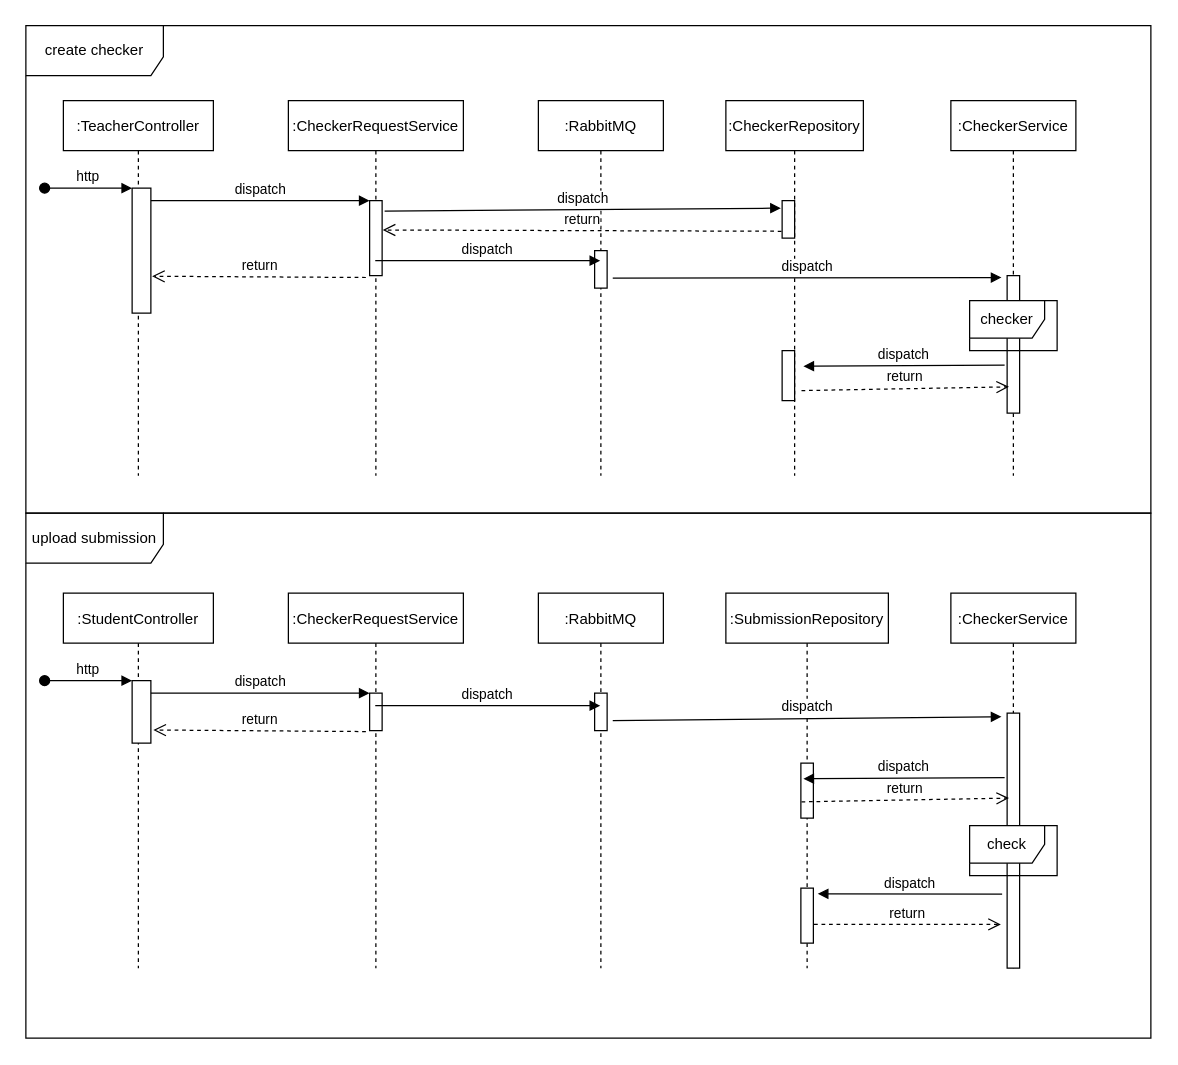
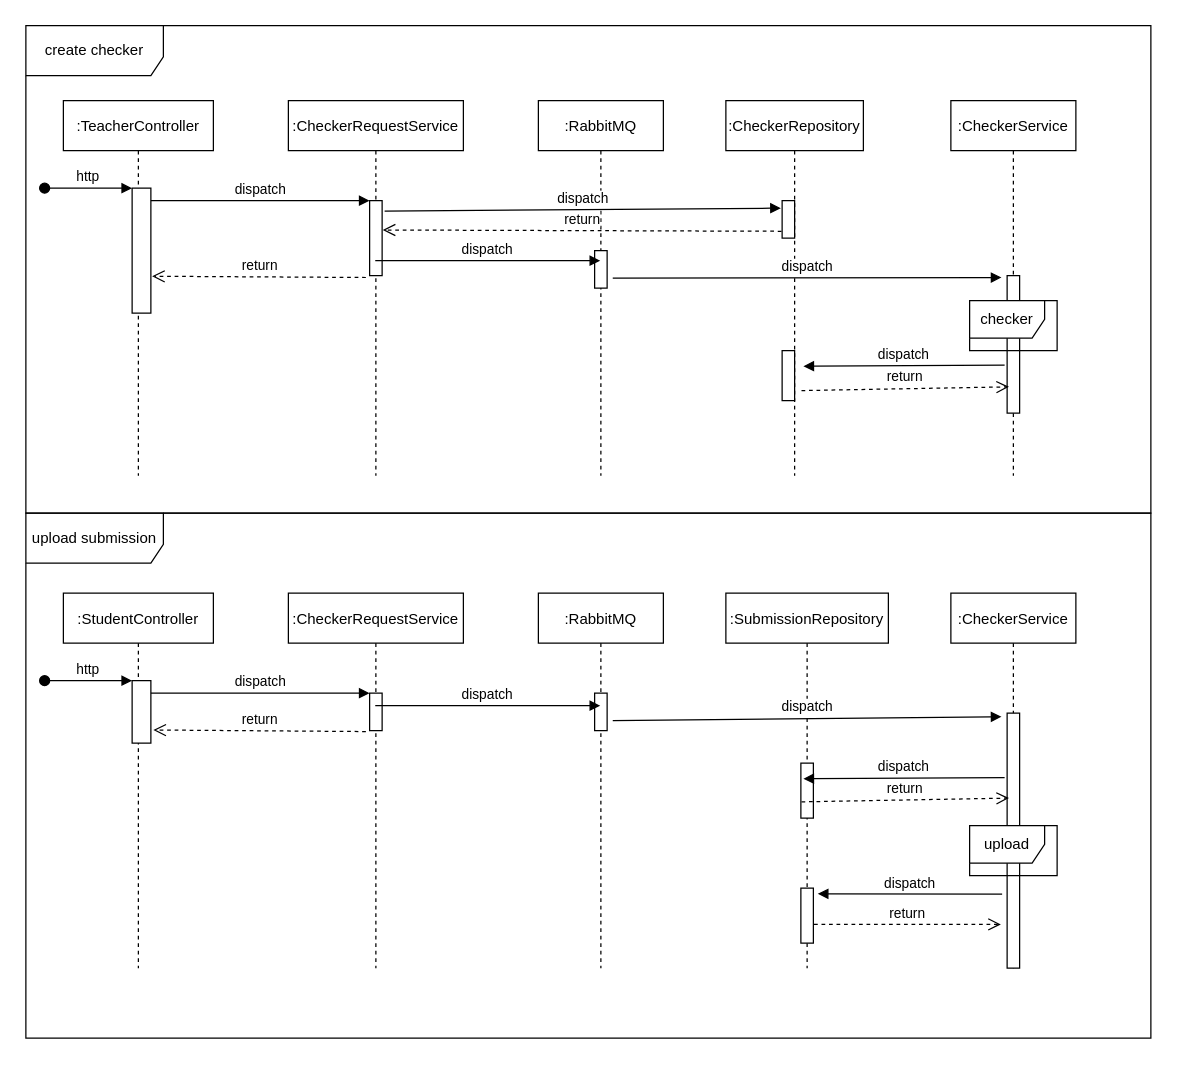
- <mxCell id="35" value="check" style="shape=umlFrame;whiteSpace=wrap;html=1;" parent="33" vertex="1"><mxGeometry x="15" y="186" width="70" height="40" as="geometry" /></mxCell>
+ <mxCell id="35" value="upload" style="shape=umlFrame;whiteSpace=wrap;html=1;" parent="33" vertex="1"><mxGeometry x="15" y="186" width="70" height="40" as="geometry" /></mxCell>
